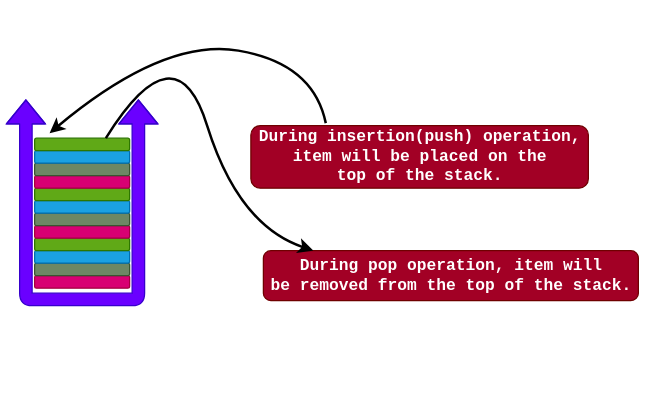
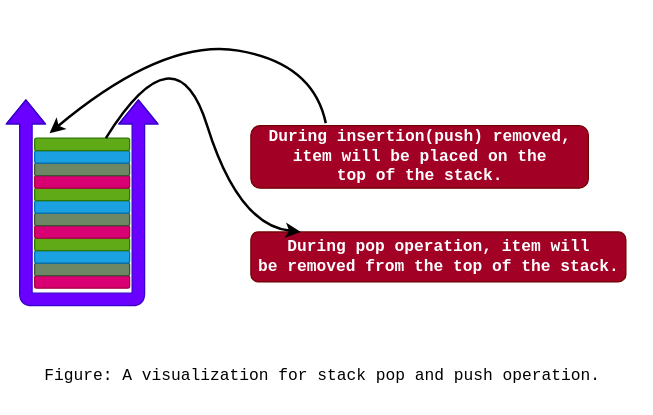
- <mxCell id="15" value="&lt;div style=&quot;font-size: 13px&quot; align=&quot;center&quot;&gt;During insertion(push) operation,&lt;br&gt;item will be placed on the&lt;/div&gt;&lt;div style=&quot;font-size: 13px&quot; align=&quot;center&quot;&gt;top of the stack.&lt;br style=&quot;font-size: 13px&quot;&gt;&lt;/div&gt;" style="text;html=1;align=center;verticalAlign=middle;resizable=0;points=[];autosize=1;strokeColor=#6F0000;fillColor=#a20025;fontFamily=Courier New;fontStyle=1;fontSize=13;fontColor=#ffffff;rounded=1;" vertex="1" parent="1"><mxGeometry x="200" y="100" width="270" height="50" as="geometry" /></mxCell>
+ <mxCell id="15" value="&lt;div style=&quot;font-size: 13px&quot; align=&quot;center&quot;&gt;During insertion(push) removed,&lt;br&gt;item will be placed on the&lt;/div&gt;&lt;div style=&quot;font-size: 13px&quot; align=&quot;center&quot;&gt;top of the stack.&lt;br style=&quot;font-size: 13px&quot;&gt;&lt;/div&gt;" style="text;html=1;align=center;verticalAlign=middle;resizable=0;points=[];autosize=1;strokeColor=#6F0000;fillColor=#a20025;fontFamily=Courier New;fontStyle=1;fontSize=13;fontColor=#ffffff;rounded=1;" vertex="1" parent="1"><mxGeometry x="200" y="100" width="270" height="50" as="geometry" /></mxCell>
- <mxCell id="16" value="&lt;div&gt;During pop operation, item will&lt;br&gt;be removed from the top of the stack.&lt;/div&gt;" style="text;html=1;align=center;verticalAlign=middle;resizable=0;points=[];autosize=1;strokeColor=#6F0000;fillColor=#a20025;fontFamily=Courier New;fontStyle=1;fontSize=13;fontColor=#ffffff;rounded=1;" vertex="1" parent="1"><mxGeometry x="210" y="200" width="300" height="40" as="geometry" /></mxCell>
+ <mxCell id="16" value="&lt;div&gt;During pop operation, item will&lt;br&gt;be removed from the top of the stack.&lt;/div&gt;" style="text;html=1;align=center;verticalAlign=middle;resizable=0;points=[];autosize=1;strokeColor=#6F0000;fillColor=#a20025;fontFamily=Courier New;fontStyle=1;fontSize=13;fontColor=#ffffff;rounded=1;" vertex="1" parent="1"><mxGeometry x="200" y="185" width="300" height="40" as="geometry" /></mxCell>
+ <mxCell id="19" value="Figure: A visualization for stack pop and push operation." style="text;html=1;align=center;verticalAlign=middle;resizable=0;points=[];autosize=1;strokeColor=none;fillColor=none;fontSize=13;fontFamily=Courier New;" vertex="1" parent="1"><mxGeometry x="27" y="290" width="460" height="20" as="geometry" /></mxCell>
